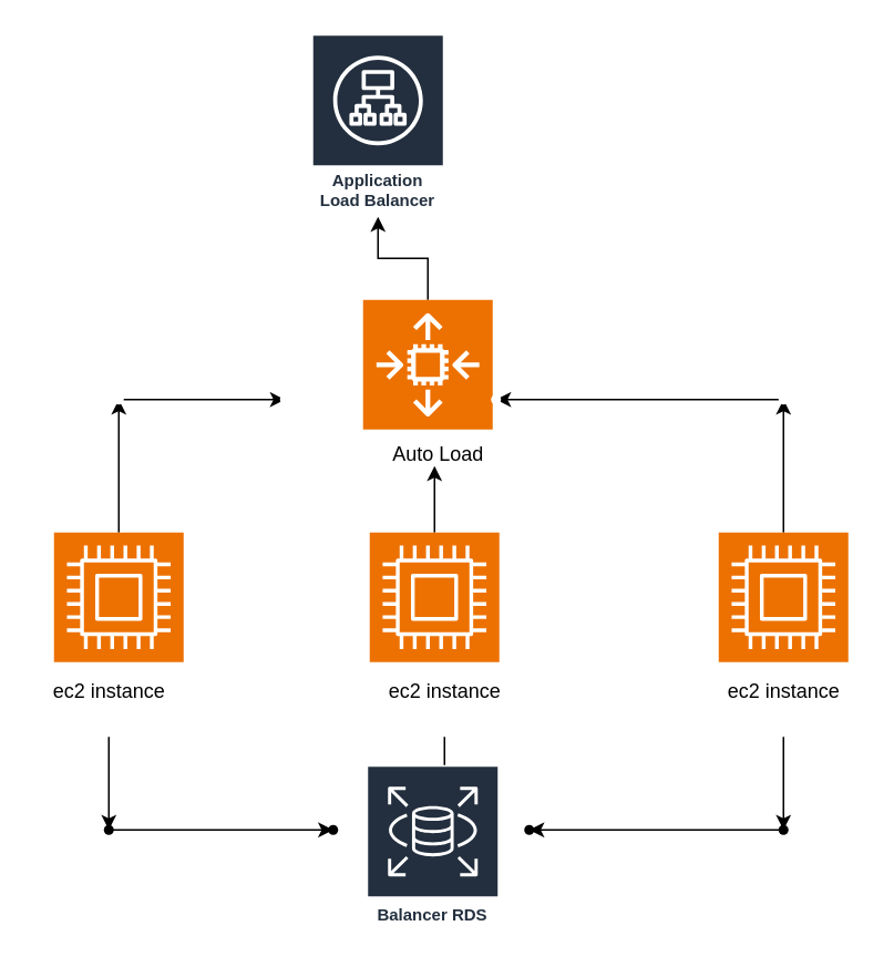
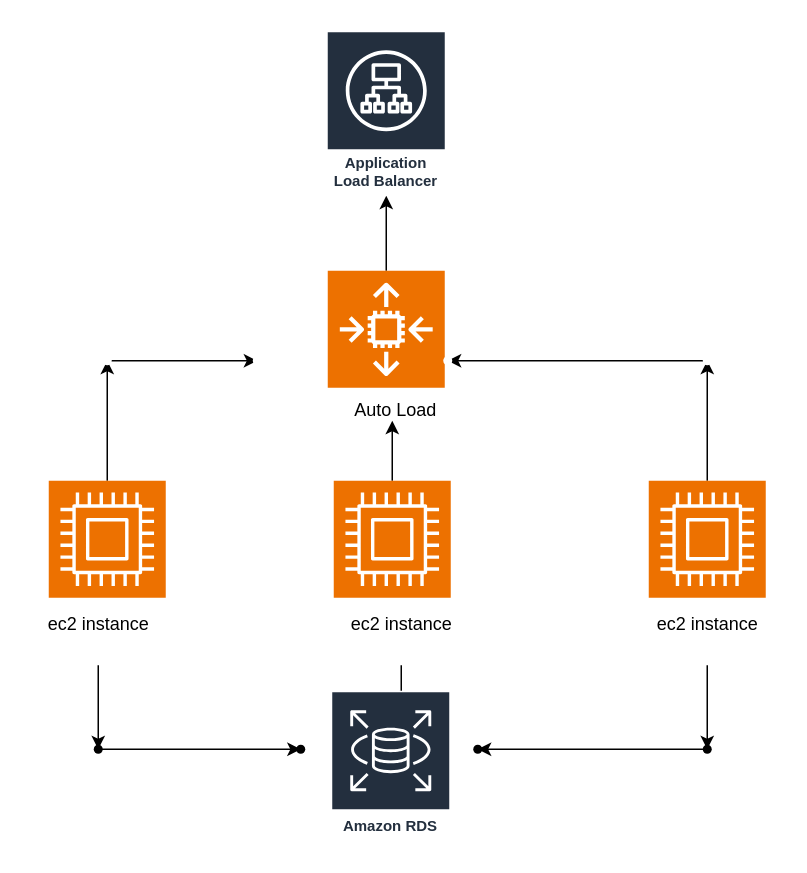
- <mxCell id="17" value="Application Load Balancer" style="sketch=0;outlineConnect=0;fontColor=#232F3E;gradientColor=none;strokeColor=#ffffff;fillColor=#232F3E;dashed=0;verticalLabelPosition=middle;verticalAlign=bottom;align=center;html=1;whiteSpace=wrap;fontSize=10;fontStyle=1;spacing=3;shape=mxgraph.aws4.productIcon;prIcon=mxgraph.aws4.application_load_balancer;" vertex="1" parent="1"><mxGeometry x="187" y="20" width="80" height="110" as="geometry" /></mxCell>
+ <mxCell id="17" value="Application Load Balancer" style="sketch=0;outlineConnect=0;fontColor=#232F3E;gradientColor=none;strokeColor=#ffffff;fillColor=#232F3E;dashed=0;verticalLabelPosition=middle;verticalAlign=bottom;align=center;html=1;whiteSpace=wrap;fontSize=10;fontStyle=1;spacing=3;shape=mxgraph.aws4.productIcon;prIcon=mxgraph.aws4.application_load_balancer;" vertex="1" parent="1"><mxGeometry x="217" y="20" width="80" height="110" as="geometry" /></mxCell>
- <mxCell id="30" value="Balancer RDS" style="sketch=0;outlineConnect=0;fontColor=#232F3E;gradientColor=none;strokeColor=#ffffff;fillColor=#232F3E;dashed=0;verticalLabelPosition=middle;verticalAlign=bottom;align=center;html=1;whiteSpace=wrap;fontSize=10;fontStyle=1;spacing=3;shape=mxgraph.aws4.productIcon;prIcon=mxgraph.aws4.rds;" vertex="1" parent="1"><mxGeometry x="220" y="460" width="80" height="100" as="geometry" /></mxCell>
+ <mxCell id="30" value="Amazon RDS" style="sketch=0;outlineConnect=0;fontColor=#232F3E;gradientColor=none;strokeColor=#ffffff;fillColor=#232F3E;dashed=0;verticalLabelPosition=middle;verticalAlign=bottom;align=center;html=1;whiteSpace=wrap;fontSize=10;fontStyle=1;spacing=3;shape=mxgraph.aws4.productIcon;prIcon=mxgraph.aws4.rds;" vertex="1" parent="1"><mxGeometry x="220" y="460" width="80" height="100" as="geometry" /></mxCell>
